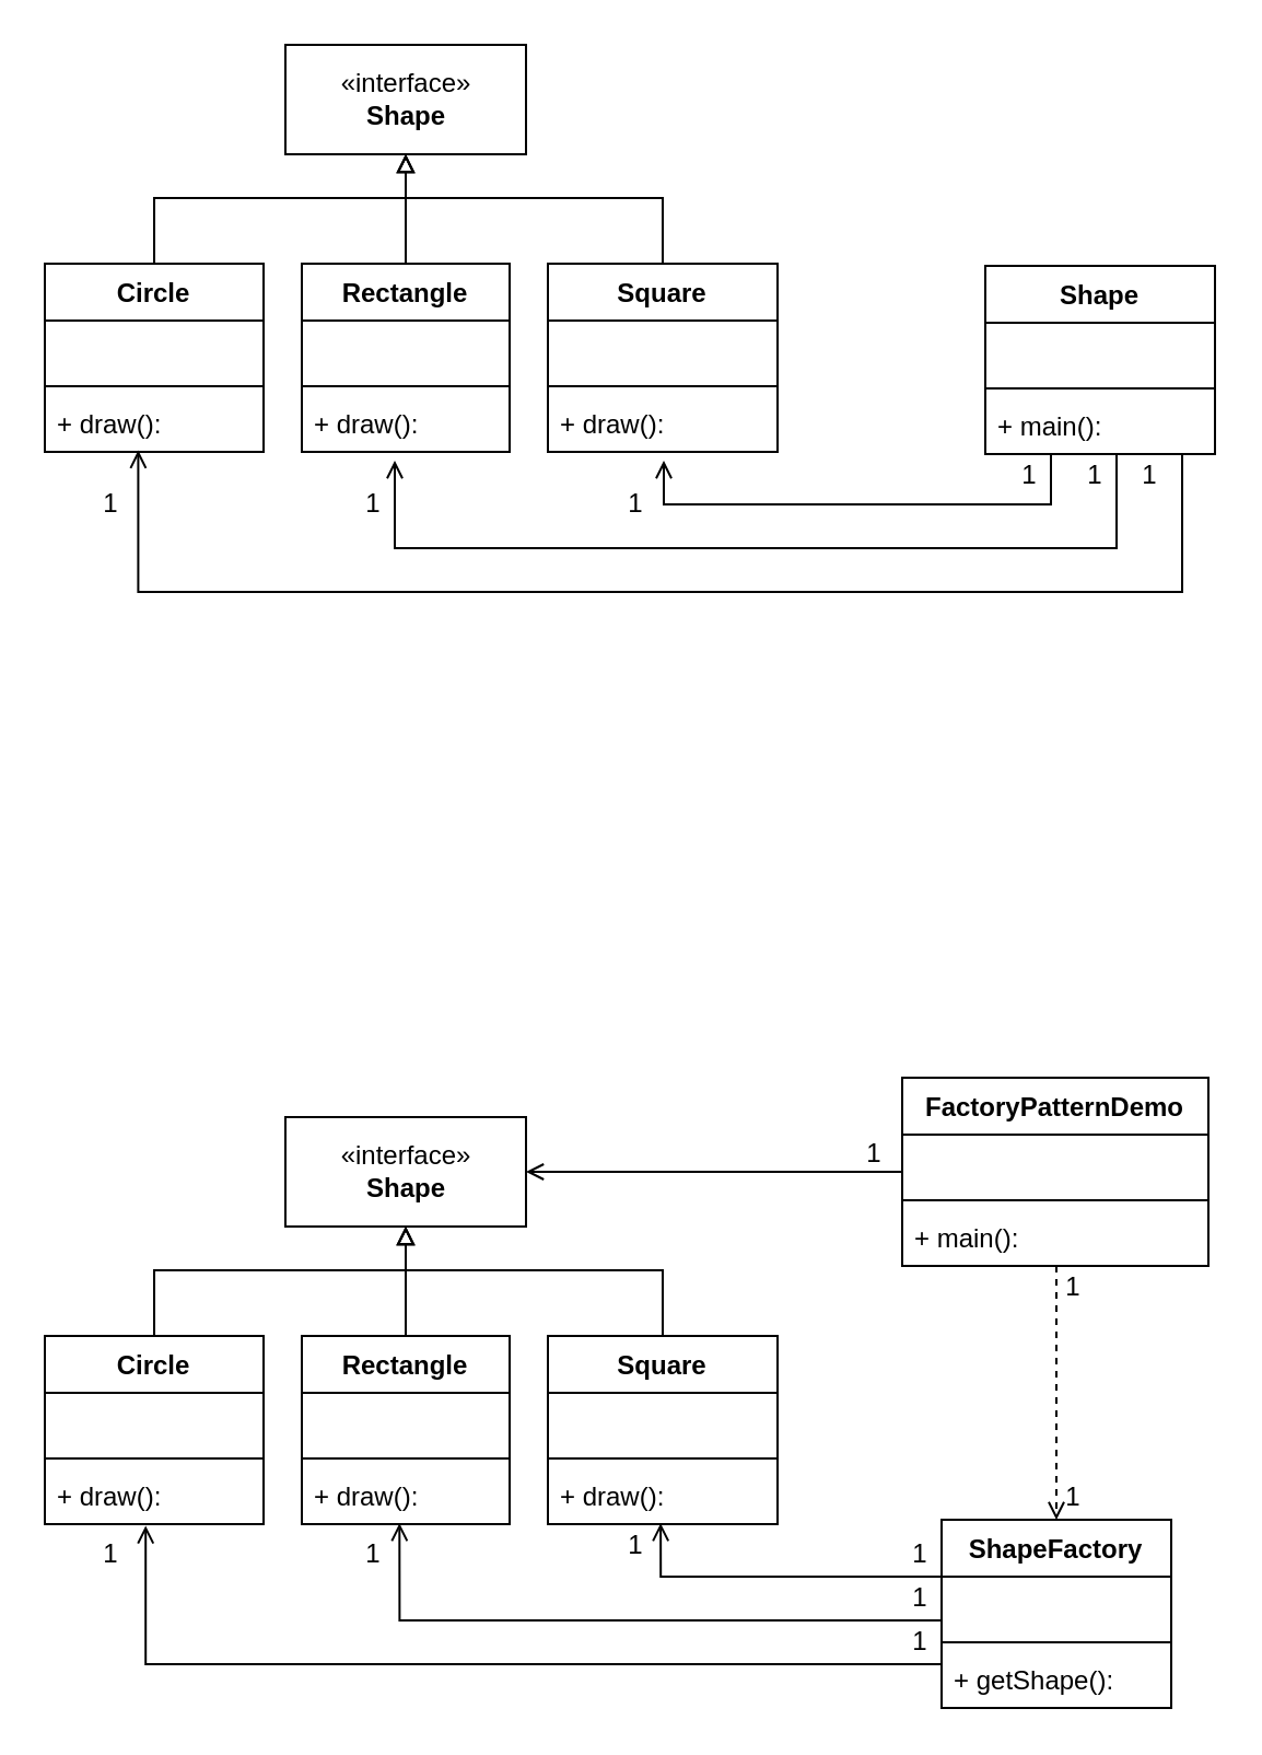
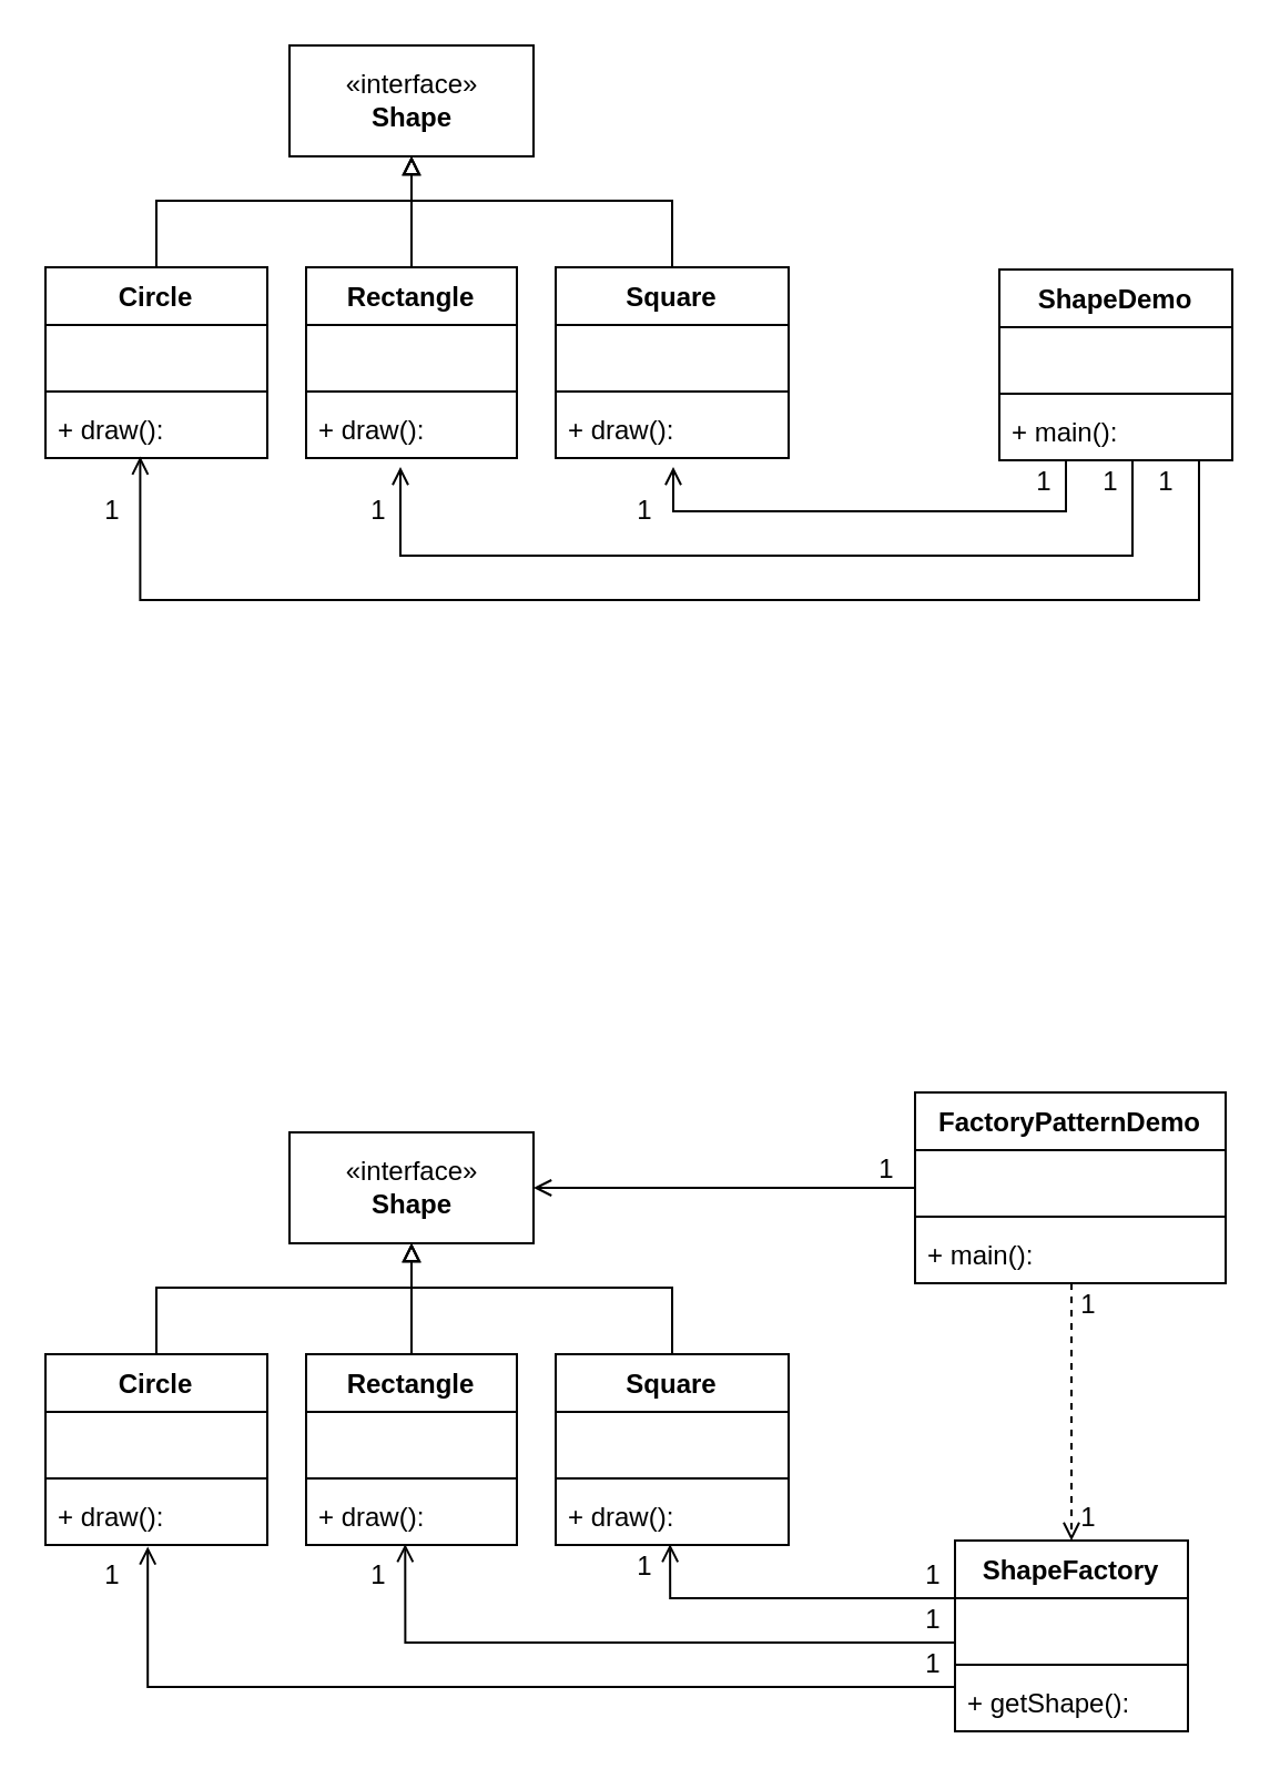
- <mxCell id="21" value="Shape" style="swimlane;fontStyle=1;align=center;verticalAlign=top;childLayout=stackLayout;horizontal=1;startSize=26;horizontalStack=0;resizeParent=1;resizeParentMax=0;resizeLast=0;collapsible=1;marginBottom=0;" vertex="1" parent="1"><mxGeometry x="450" y="121" width="105" height="86" as="geometry" /></mxCell>
+ <mxCell id="21" value="ShapeDemo" style="swimlane;fontStyle=1;align=center;verticalAlign=top;childLayout=stackLayout;horizontal=1;startSize=26;horizontalStack=0;resizeParent=1;resizeParentMax=0;resizeLast=0;collapsible=1;marginBottom=0;" vertex="1" parent="1"><mxGeometry x="450" y="121" width="105" height="86" as="geometry" /></mxCell>
